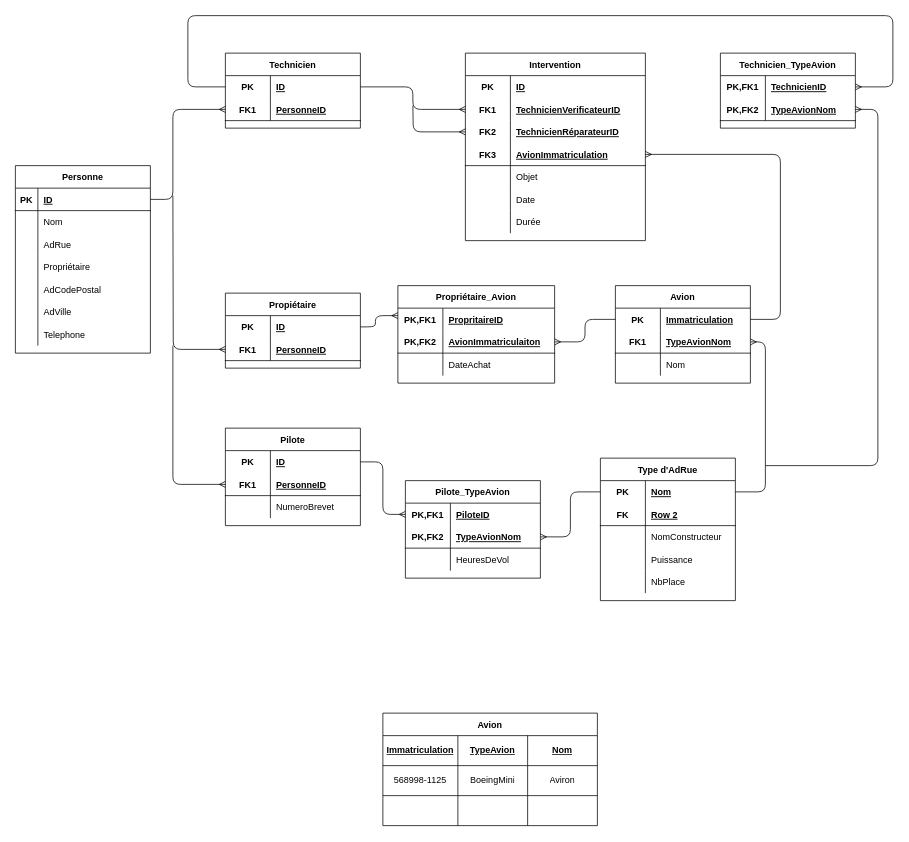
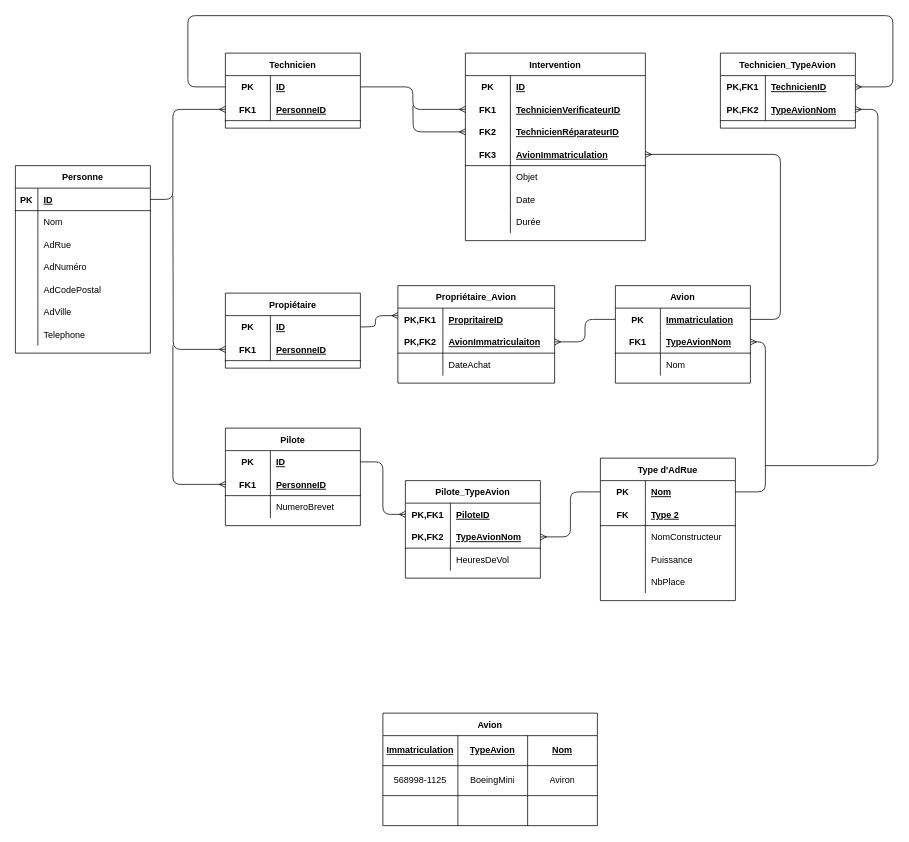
- <mxCell id="14" value="Propriétaire" style="shape=partialRectangle;connectable=0;fillColor=none;top=0;left=0;bottom=0;right=0;align=left;spacingLeft=6;overflow=hidden;" vertex="1" parent="12"><mxGeometry x="30" width="150" height="30" as="geometry"><mxRectangle width="150" height="30" as="alternateBounds" /></mxGeometry></mxCell>
+ <mxCell id="14" value="AdNuméro" style="shape=partialRectangle;connectable=0;fillColor=none;top=0;left=0;bottom=0;right=0;align=left;spacingLeft=6;overflow=hidden;" vertex="1" parent="12"><mxGeometry x="30" width="150" height="30" as="geometry"><mxRectangle width="150" height="30" as="alternateBounds" /></mxGeometry></mxCell>
- <mxCell id="92" value="Row 2" style="shape=partialRectangle;connectable=0;fillColor=none;top=0;left=0;bottom=0;right=0;align=left;spacingLeft=6;fontStyle=5;overflow=hidden;rounded=0;shadow=0;sketch=0;strokeColor=default;" vertex="1" parent="90"><mxGeometry x="60" width="120" height="30" as="geometry"><mxRectangle width="120" height="30" as="alternateBounds" /></mxGeometry></mxCell>
+ <mxCell id="92" value="Type 2" style="shape=partialRectangle;connectable=0;fillColor=none;top=0;left=0;bottom=0;right=0;align=left;spacingLeft=6;fontStyle=5;overflow=hidden;rounded=0;shadow=0;sketch=0;strokeColor=default;" vertex="1" parent="90"><mxGeometry x="60" width="120" height="30" as="geometry"><mxRectangle width="120" height="30" as="alternateBounds" /></mxGeometry></mxCell>
